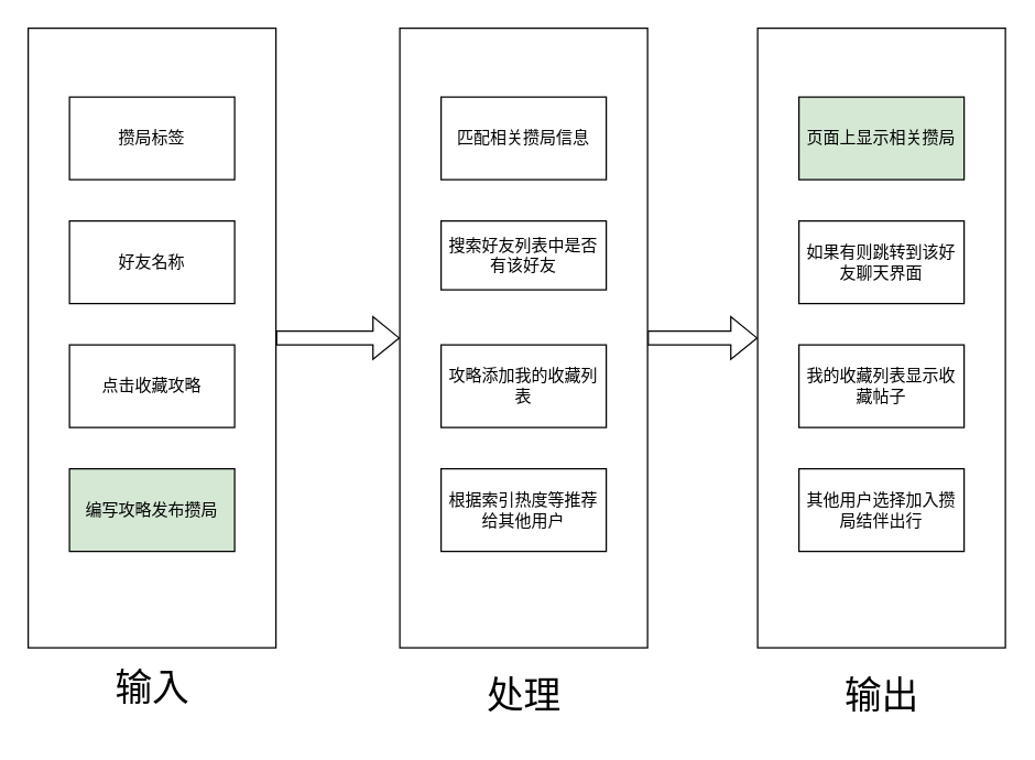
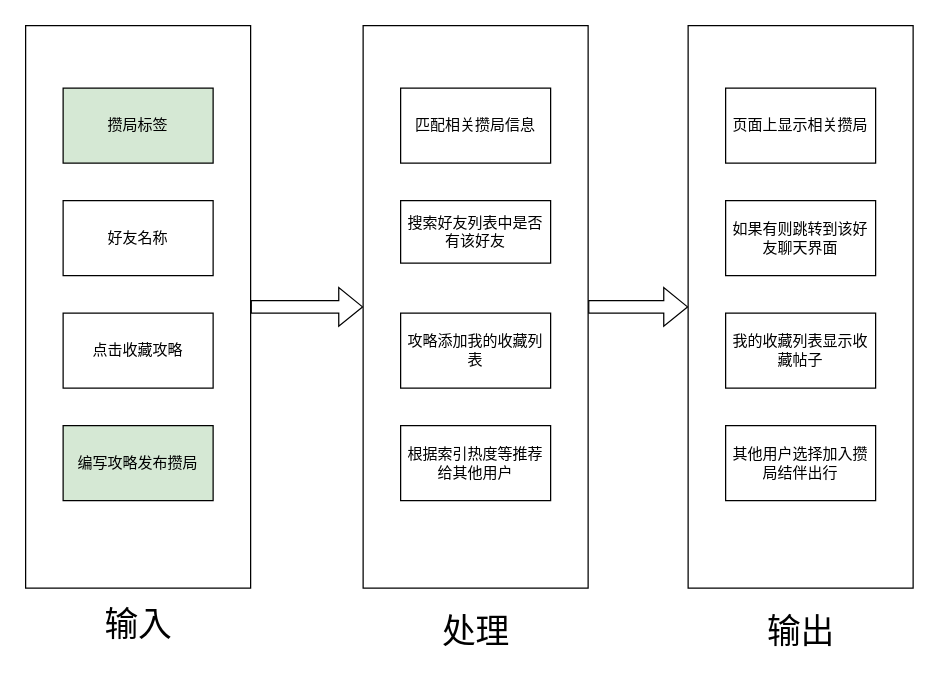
- <mxCell id="7" value="攒局标签" style="rounded=0;whiteSpace=wrap;html=1;" parent="1" vertex="1"><mxGeometry x="50" y="70" width="120" height="60" as="geometry" /></mxCell>
+ <mxCell id="7" value="攒局标签" style="rounded=0;whiteSpace=wrap;html=1;fillColor=#d5e8d4;" parent="1" vertex="1"><mxGeometry x="50" y="70" width="120" height="60" as="geometry" /></mxCell>
- <mxCell id="18" value="页面上显示相关攒局" style="rounded=0;whiteSpace=wrap;html=1;fillColor=#d5e8d4;" parent="1" vertex="1"><mxGeometry x="580" y="70" width="120" height="60" as="geometry" /></mxCell>
+ <mxCell id="18" value="页面上显示相关攒局" style="rounded=0;whiteSpace=wrap;html=1;" parent="1" vertex="1"><mxGeometry x="580" y="70" width="120" height="60" as="geometry" /></mxCell>
